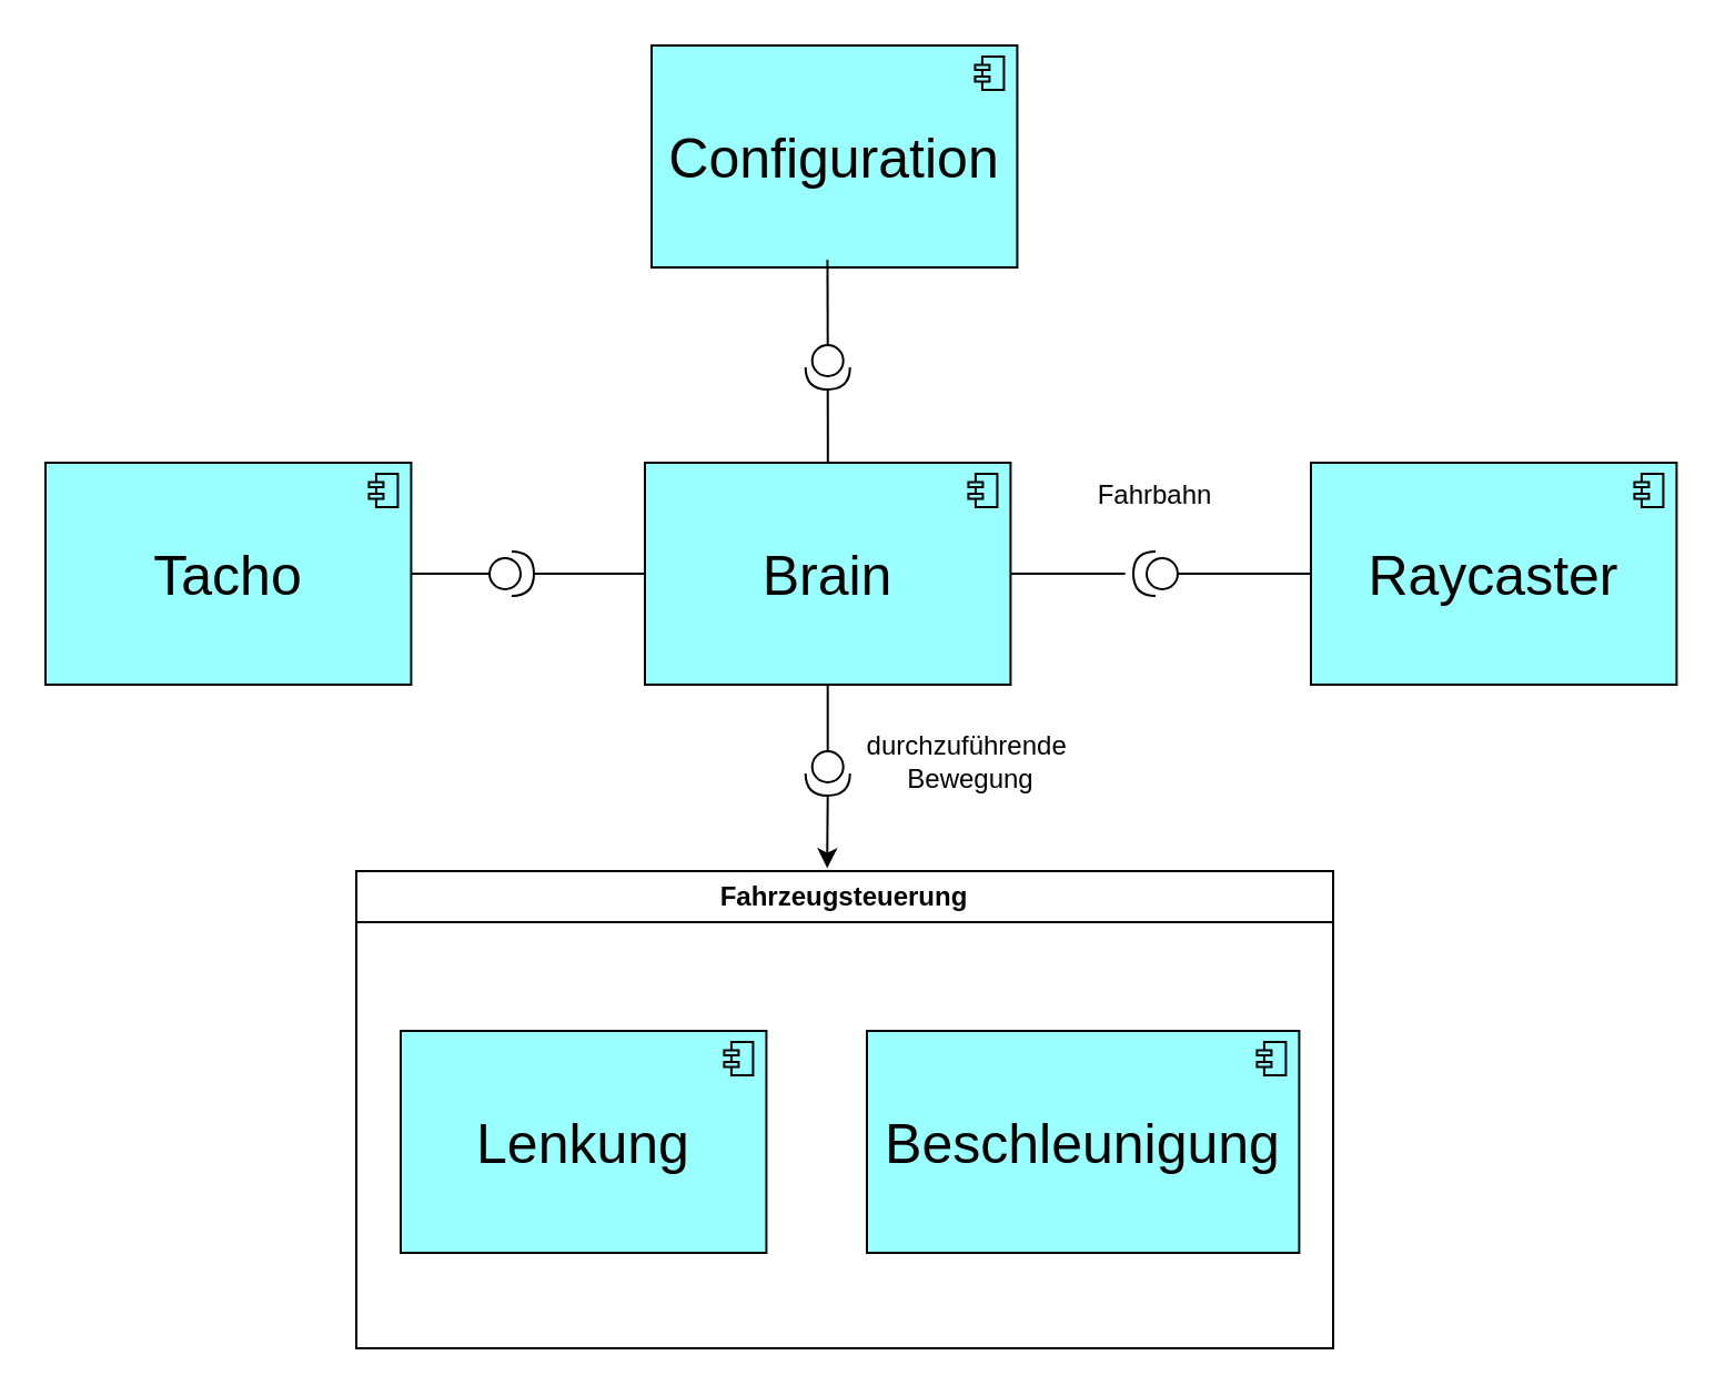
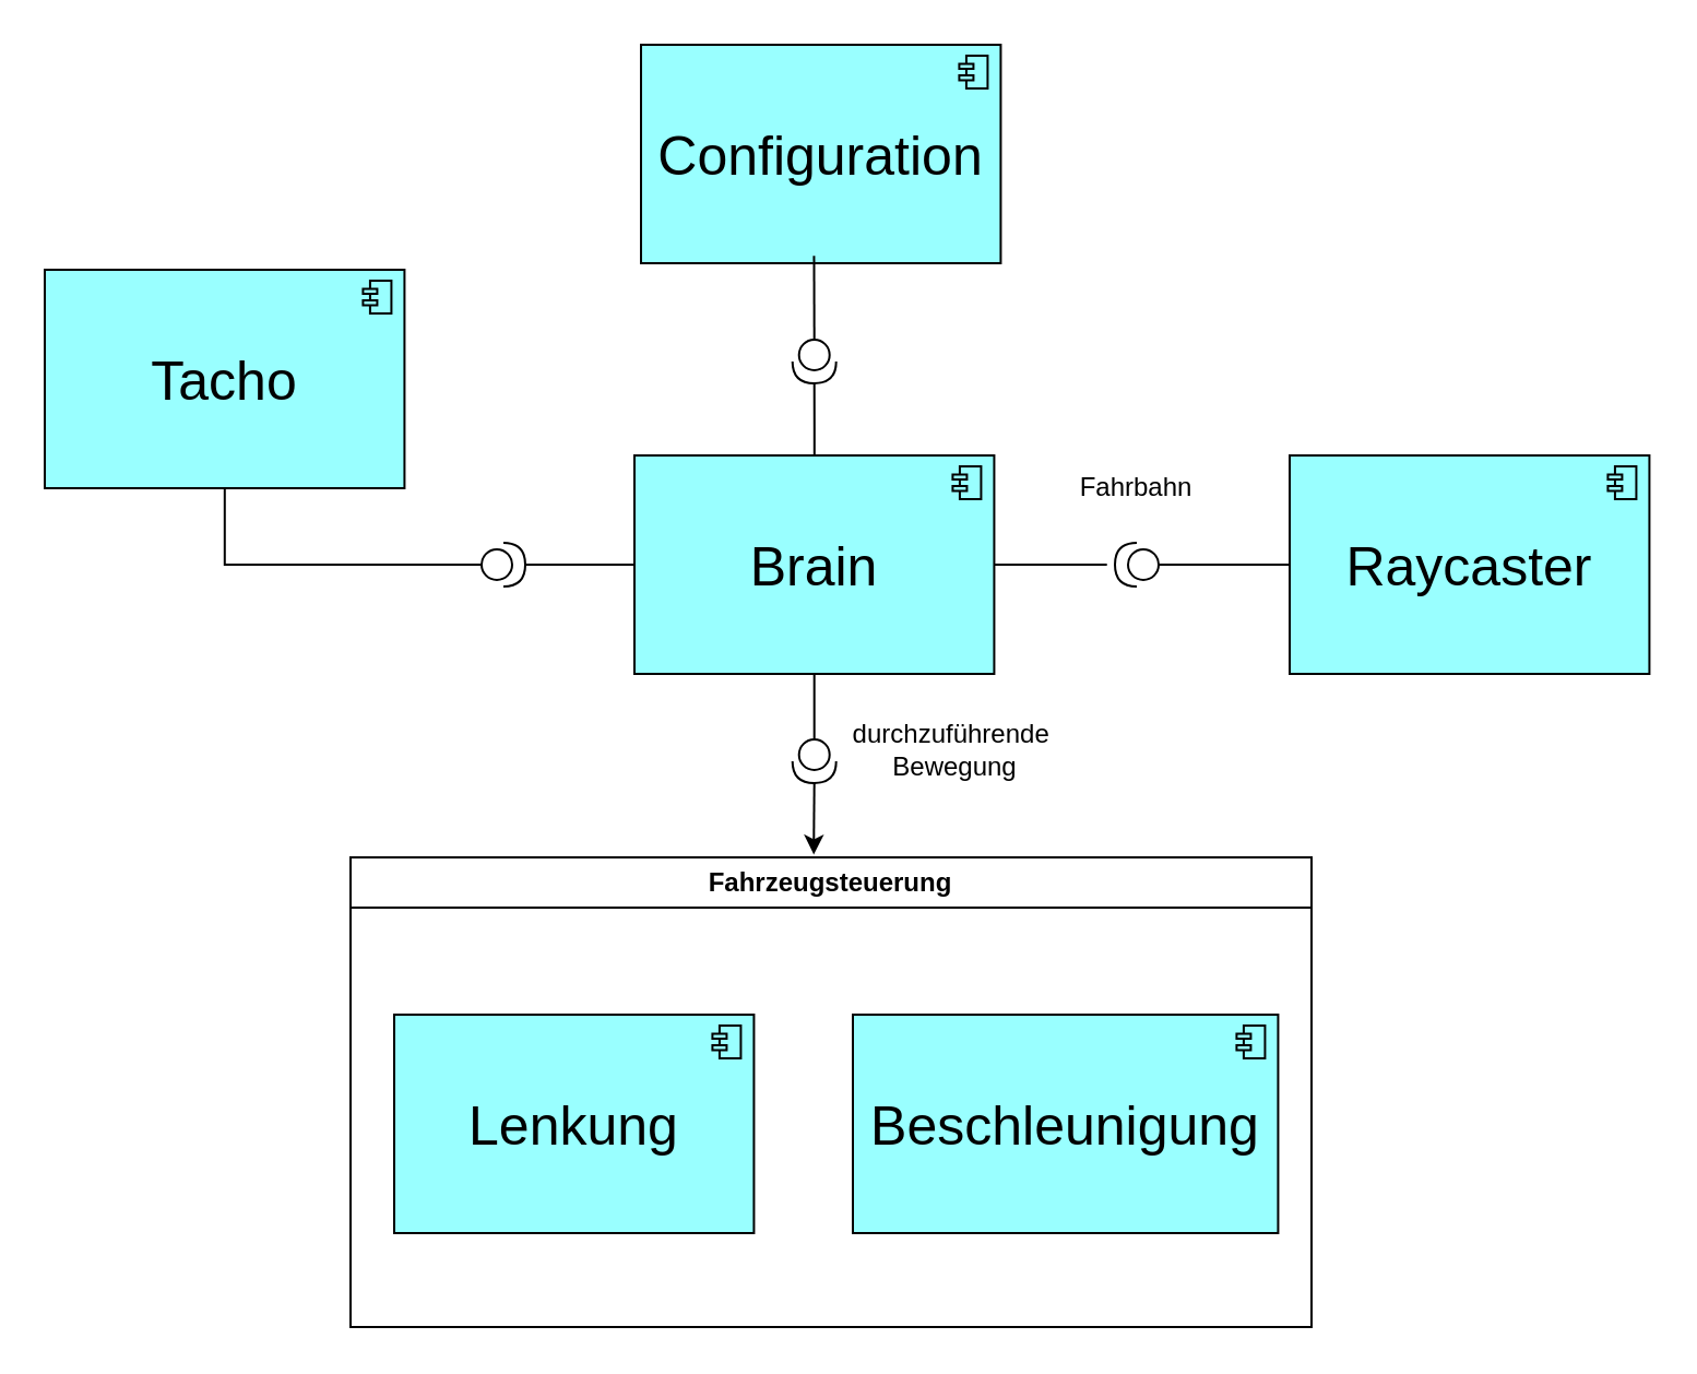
- <mxCell id="13" value="&lt;font style=&quot;font-size: 25px;&quot; color=&quot;#000000&quot;&gt;Tacho&lt;/font&gt;" style="html=1;outlineConnect=0;whiteSpace=wrap;fillColor=#99FFFF;shape=mxgraph.archimate.application;appType=comp;strokeColor=#000000;" vertex="1" parent="1"><mxGeometry x="20" y="208" width="164.71" height="100" as="geometry" /></mxCell>
+ <mxCell id="13" value="&lt;font style=&quot;font-size: 25px;&quot; color=&quot;#000000&quot;&gt;Tacho&lt;/font&gt;" style="html=1;outlineConnect=0;whiteSpace=wrap;fillColor=#99FFFF;shape=mxgraph.archimate.application;appType=comp;strokeColor=#000000;" vertex="1" parent="1"><mxGeometry x="20" y="123" width="164.71" height="100" as="geometry" /></mxCell>
